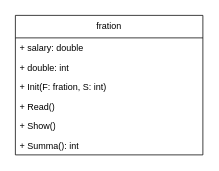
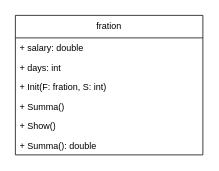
- <mxCell id="4" value="+ double: int&amp;nbsp;" style="text;strokeColor=none;fillColor=none;align=left;verticalAlign=top;spacingLeft=4;spacingRight=4;overflow=hidden;rotatable=0;points=[[0,0.5],[1,0.5]];portConstraint=eastwest;whiteSpace=wrap;html=1;" vertex="1" parent="2"><mxGeometry y="56" width="250" height="26" as="geometry" /></mxCell>
+ <mxCell id="4" value="+ days: int&amp;nbsp;" style="text;strokeColor=none;fillColor=none;align=left;verticalAlign=top;spacingLeft=4;spacingRight=4;overflow=hidden;rotatable=0;points=[[0,0.5],[1,0.5]];portConstraint=eastwest;whiteSpace=wrap;html=1;" vertex="1" parent="2"><mxGeometry y="56" width="250" height="26" as="geometry" /></mxCell>
- <mxCell id="6" value="+ Read()" style="text;strokeColor=none;fillColor=none;align=left;verticalAlign=top;spacingLeft=4;spacingRight=4;overflow=hidden;rotatable=0;points=[[0,0.5],[1,0.5]];portConstraint=eastwest;whiteSpace=wrap;html=1;" vertex="1" parent="2"><mxGeometry y="108" width="250" height="26" as="geometry" /></mxCell>
+ <mxCell id="6" value="+ Summa()" style="text;strokeColor=none;fillColor=none;align=left;verticalAlign=top;spacingLeft=4;spacingRight=4;overflow=hidden;rotatable=0;points=[[0,0.5],[1,0.5]];portConstraint=eastwest;whiteSpace=wrap;html=1;" vertex="1" parent="2"><mxGeometry y="108" width="250" height="26" as="geometry" /></mxCell>
- <mxCell id="8" value="+ Summa(): int" style="text;strokeColor=none;fillColor=none;align=left;verticalAlign=top;spacingLeft=4;spacingRight=4;overflow=hidden;rotatable=0;points=[[0,0.5],[1,0.5]];portConstraint=eastwest;whiteSpace=wrap;html=1;" vertex="1" parent="2"><mxGeometry y="160" width="250" height="26" as="geometry" /></mxCell>
+ <mxCell id="8" value="+ Summa(): double" style="text;strokeColor=none;fillColor=none;align=left;verticalAlign=top;spacingLeft=4;spacingRight=4;overflow=hidden;rotatable=0;points=[[0,0.5],[1,0.5]];portConstraint=eastwest;whiteSpace=wrap;html=1;" vertex="1" parent="2"><mxGeometry y="160" width="250" height="26" as="geometry" /></mxCell>
